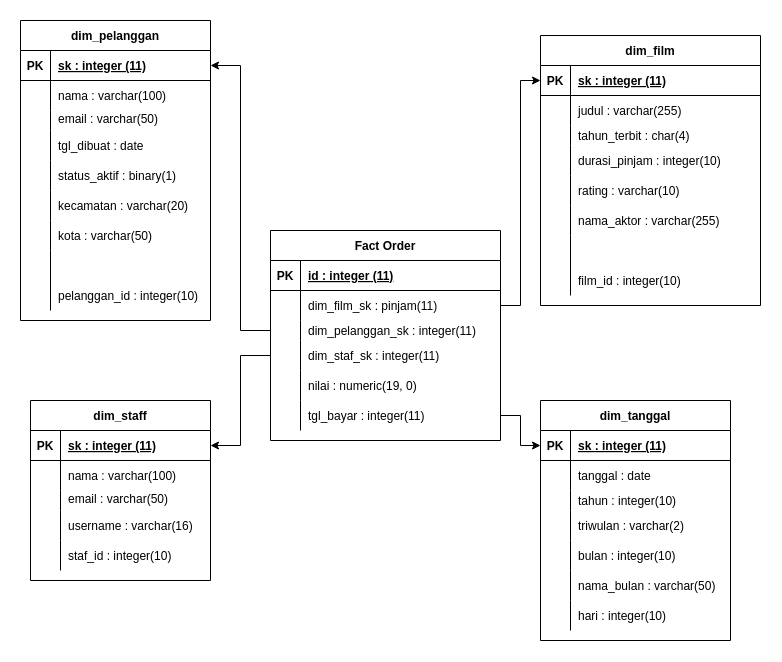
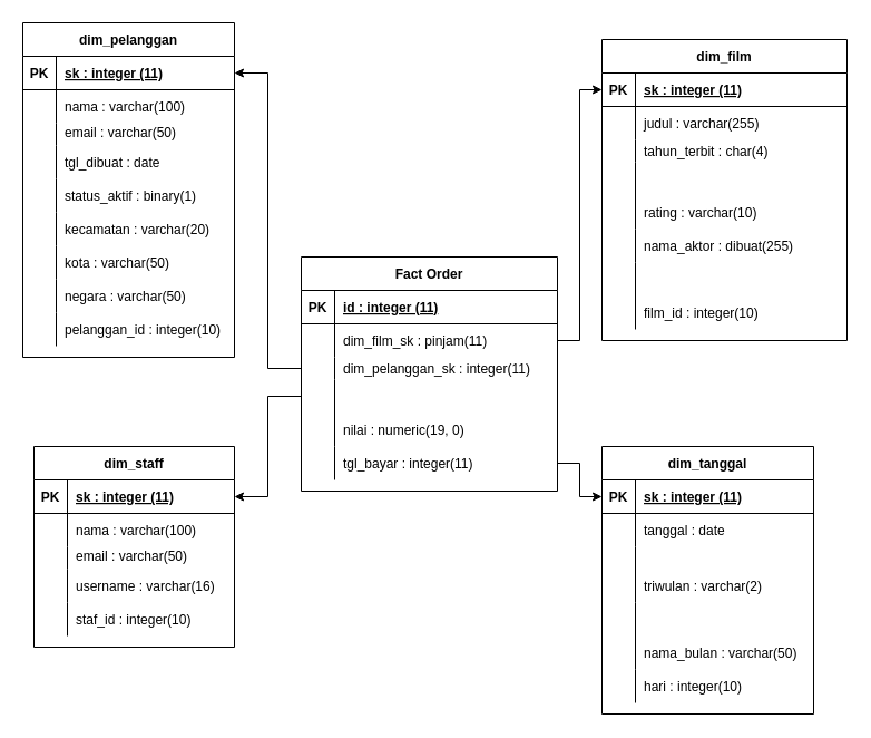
- <mxCell id="80" value="durasi_pinjam : integer(10)" style="shape=partialRectangle;connectable=0;fillColor=none;top=0;left=0;bottom=0;right=0;align=left;spacingLeft=6;overflow=hidden;" parent="78" vertex="1"><mxGeometry x="30" width="190" height="30" as="geometry" /></mxCell>
- <mxCell id="86" value="nama_aktor : varchar(255)" style="shape=partialRectangle;connectable=0;fillColor=none;top=0;left=0;bottom=0;right=0;align=left;spacingLeft=6;overflow=hidden;" parent="84" vertex="1"><mxGeometry x="30" width="190" height="30" as="geometry" /></mxCell>
+ <mxCell id="86" value="nama_aktor : dibuat(255)" style="shape=partialRectangle;connectable=0;fillColor=none;top=0;left=0;bottom=0;right=0;align=left;spacingLeft=6;overflow=hidden;" parent="84" vertex="1"><mxGeometry x="30" width="190" height="30" as="geometry" /></mxCell>
+ <mxCell id="42" value="negara : varchar(50)" style="shape=partialRectangle;connectable=0;fillColor=none;top=0;left=0;bottom=0;right=0;align=left;spacingLeft=6;overflow=hidden;" parent="40" vertex="1"><mxGeometry x="30" width="160" height="30" as="geometry" /></mxCell>
- <mxCell id="104" value="dim_staf_sk : integer(11) " style="shape=partialRectangle;connectable=0;fillColor=none;top=0;left=0;bottom=0;right=0;align=left;spacingLeft=6;overflow=hidden;" parent="102" vertex="1"><mxGeometry x="30" width="200" height="30" as="geometry" /></mxCell>
- <mxCell id="55" value="tahun : integer(10)" style="shape=partialRectangle;connectable=0;fillColor=none;top=0;left=0;bottom=0;right=0;align=left;spacingLeft=6;overflow=hidden;" parent="53" vertex="1"><mxGeometry x="30" width="160" height="20" as="geometry" /></mxCell>
- <mxCell id="61" value="bulan : integer(10)" style="shape=partialRectangle;connectable=0;fillColor=none;top=0;left=0;bottom=0;right=0;align=left;spacingLeft=6;overflow=hidden;" parent="59" vertex="1"><mxGeometry x="30" width="160" height="30" as="geometry" /></mxCell>
